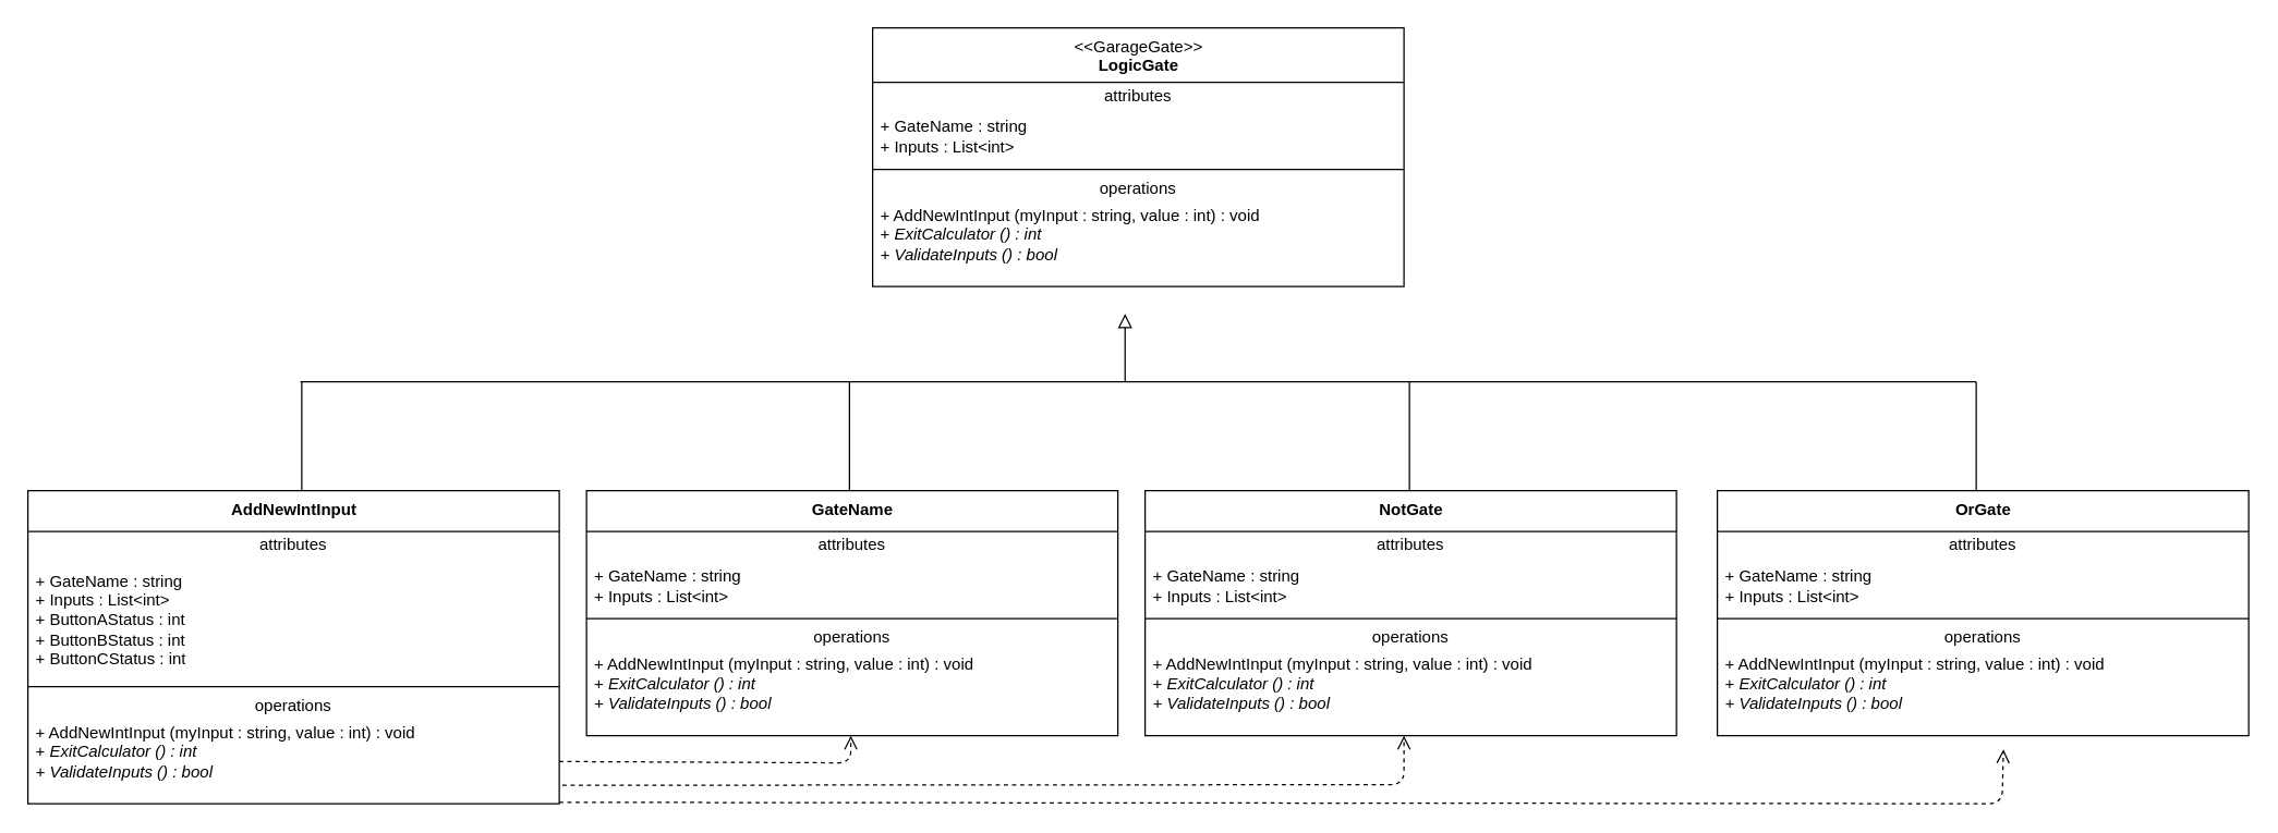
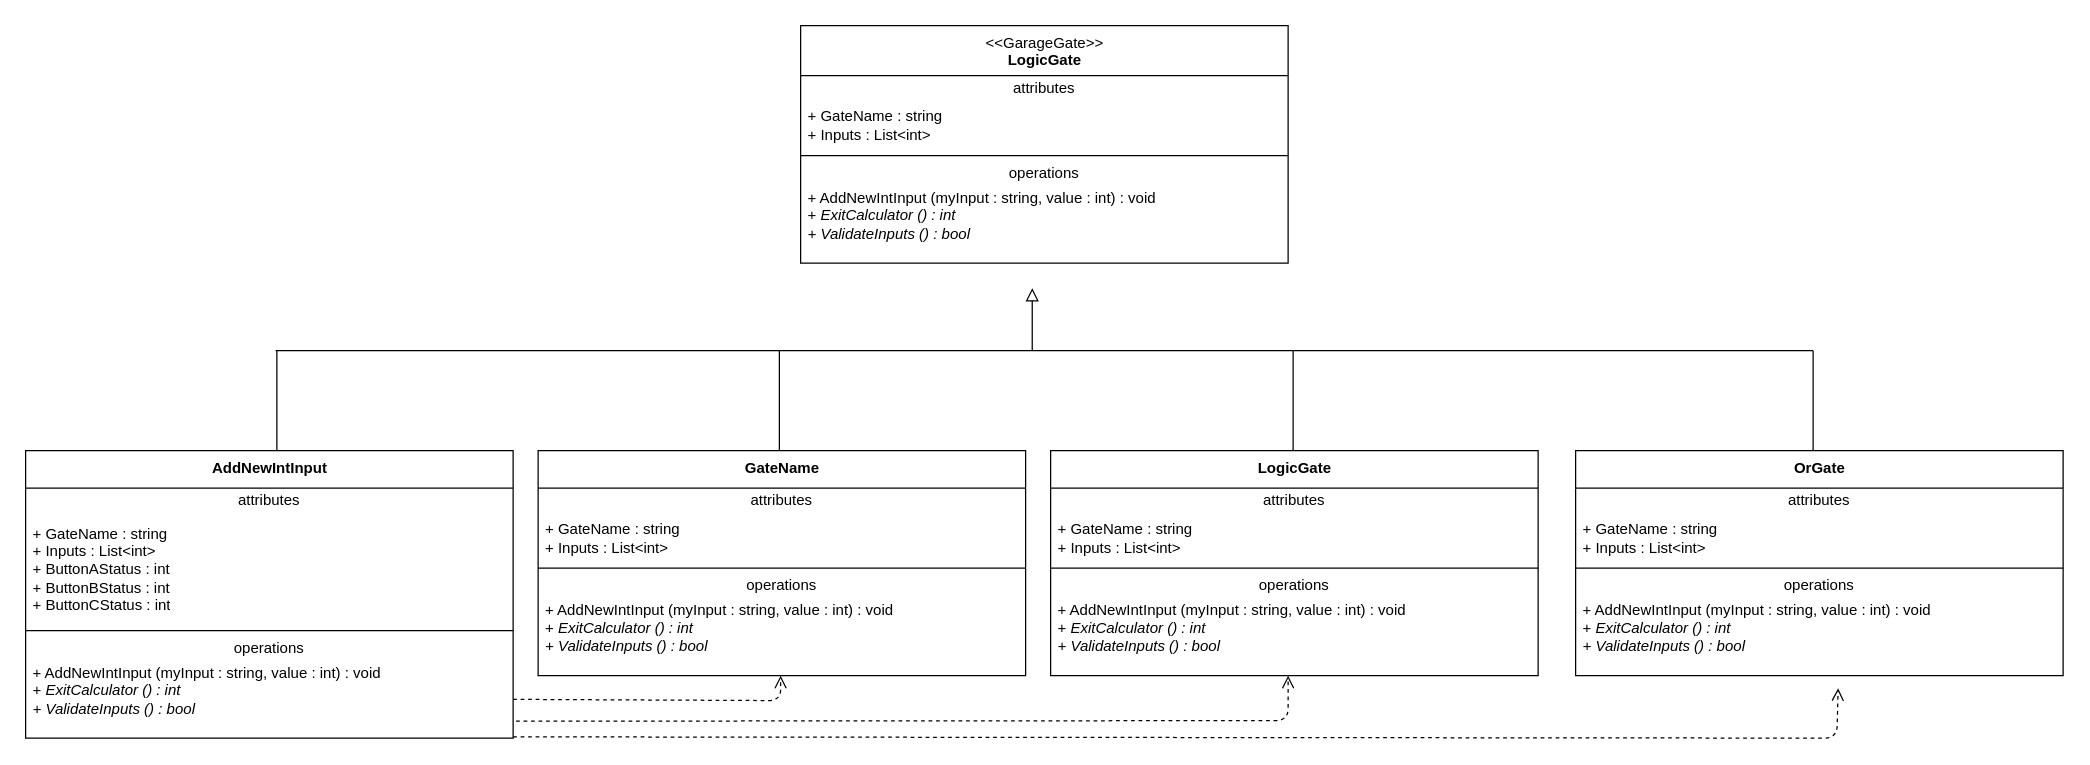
- <mxCell id="29" value="&lt;b&gt;NotGate&lt;/b&gt;" style="swimlane;fontStyle=0;align=center;verticalAlign=top;childLayout=stackLayout;horizontal=1;startSize=30;horizontalStack=0;resizeParent=1;resizeParentMax=0;resizeLast=0;collapsible=0;marginBottom=0;html=1;" parent="1" vertex="1"><mxGeometry x="840" y="360" width="390" height="180" as="geometry" /></mxCell>
+ <mxCell id="29" value="&lt;b&gt;LogicGate&lt;/b&gt;" style="swimlane;fontStyle=0;align=center;verticalAlign=top;childLayout=stackLayout;horizontal=1;startSize=30;horizontalStack=0;resizeParent=1;resizeParentMax=0;resizeLast=0;collapsible=0;marginBottom=0;html=1;" parent="1" vertex="1"><mxGeometry x="840" y="360" width="390" height="180" as="geometry" /></mxCell>
